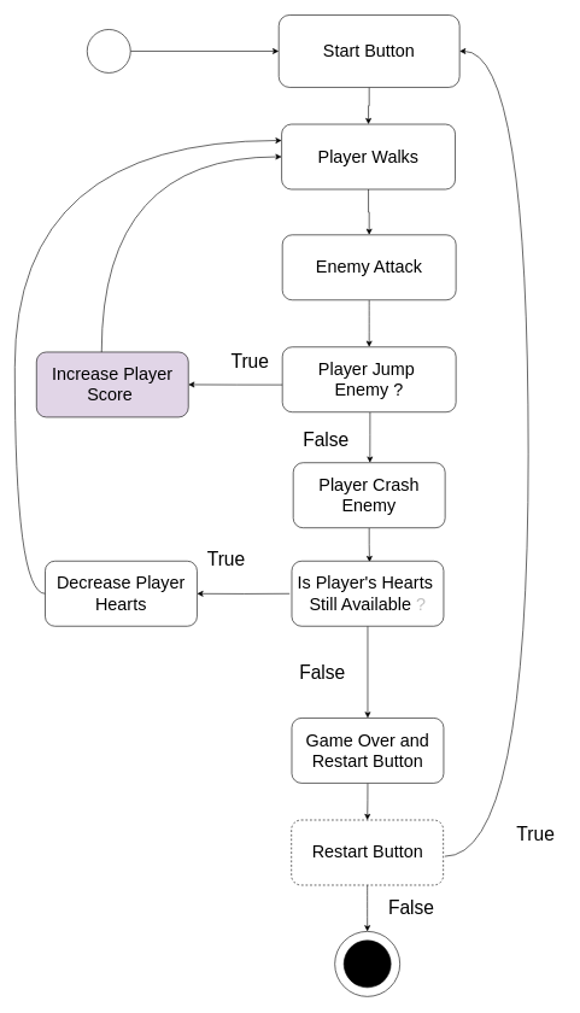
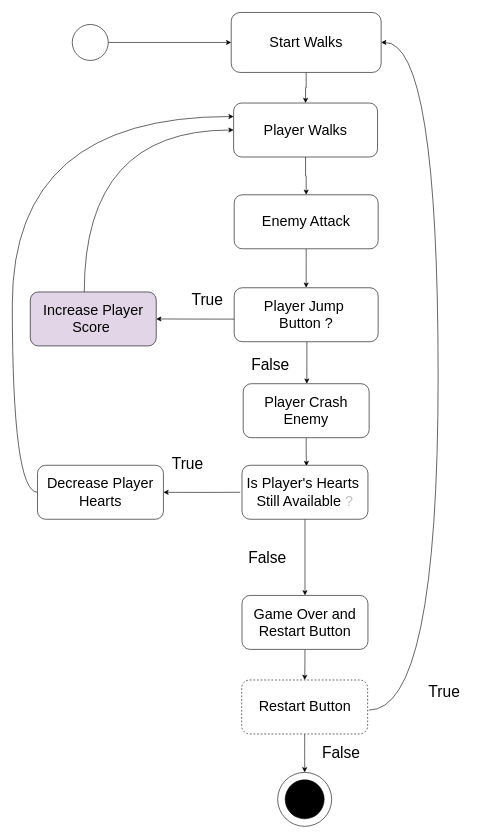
- <mxCell id="5" value="&lt;font style=&quot;font-size: 24px;&quot;&gt;Start Button&lt;/font&gt;" style="rounded=1;whiteSpace=wrap;html=1;" parent="1" vertex="1"><mxGeometry x="385" y="20" width="250" height="100" as="geometry" /></mxCell>
+ <mxCell id="5" value="&lt;font style=&quot;font-size: 24px;&quot;&gt;Start Walks&lt;/font&gt;" style="rounded=1;whiteSpace=wrap;html=1;" parent="1" vertex="1"><mxGeometry x="385" y="20" width="250" height="100" as="geometry" /></mxCell>
- <mxCell id="32" value="&lt;span style=&quot;font-size: 24px;&quot;&gt;Player Jump&amp;nbsp;&lt;/span&gt;&lt;div&gt;&lt;span style=&quot;font-size: 24px;&quot;&gt;Enemy ?&lt;/span&gt;&lt;/div&gt;" style="rounded=1;whiteSpace=wrap;html=1;" vertex="1" parent="1"><mxGeometry x="390" y="479" width="240" height="90" as="geometry" /></mxCell>
+ <mxCell id="32" value="&lt;span style=&quot;font-size: 24px;&quot;&gt;Player Jump&amp;nbsp;&lt;/span&gt;&lt;div&gt;&lt;span style=&quot;font-size: 24px;&quot;&gt;Button ?&lt;/span&gt;&lt;/div&gt;" style="rounded=1;whiteSpace=wrap;html=1;" vertex="1" parent="1"><mxGeometry x="390" y="479" width="240" height="90" as="geometry" /></mxCell>
